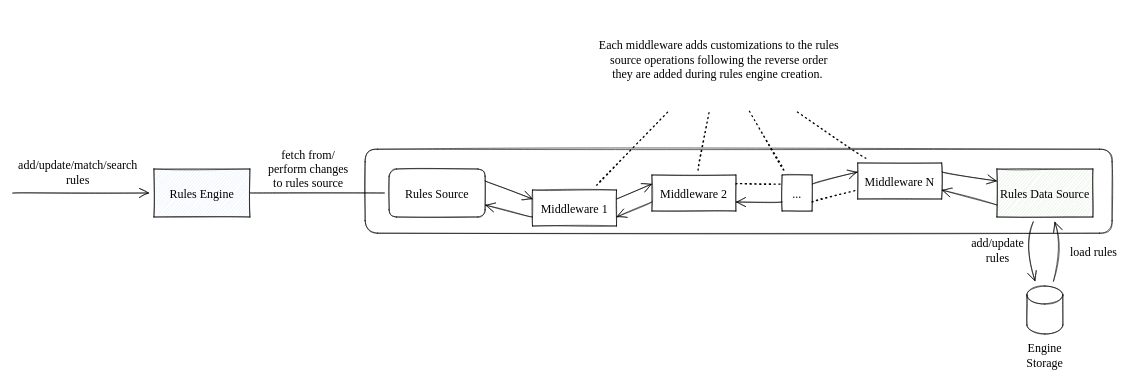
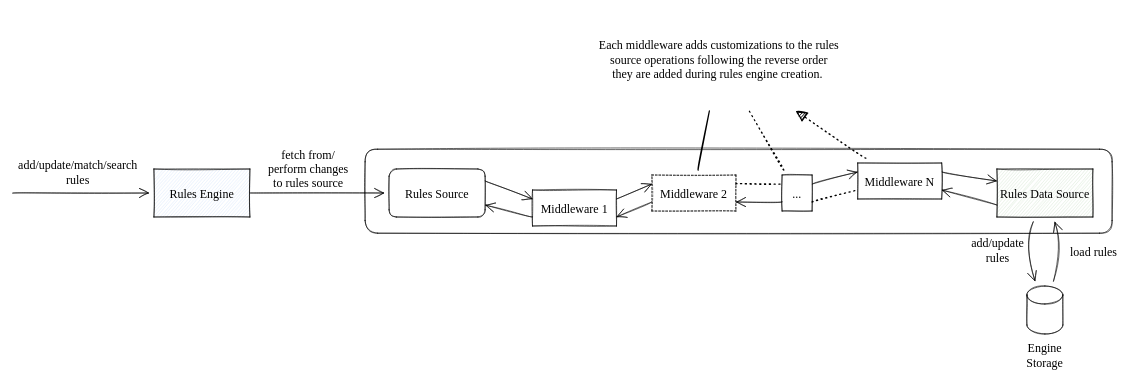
- <mxCell id="34" value="" style="endArrow=none;dashed=1;html=1;dashPattern=1 3;strokeWidth=2;rounded=0;sketch=1;hachureGap=4;fontFamily=Architects Daughter;fontSource=https%3A%2F%2Ffonts.googleapis.com%2Fcss%3Ffamily%3DArchitects%2BDaughter;fontSize=16;startSize=14;endSize=14;sourcePerimeterSpacing=8;targetPerimeterSpacing=8;curved=1;" edge="1" parent="1" source="17" target="31"><mxGeometry width="50" height="50" relative="1" as="geometry"><mxPoint x="1531" y="207" as="sourcePoint" /><mxPoint x="1581" y="157" as="targetPoint" /></mxGeometry></mxCell>
+ <mxCell id="34" value="" style="endArrow=block;dashed=1;html=1;dashPattern=1 3;strokeWidth=2;rounded=0;sketch=1;hachureGap=4;fontFamily=Architects Daughter;fontSource=https%3A%2F%2Ffonts.googleapis.com%2Fcss%3Ffamily%3DArchitects%2BDaughter;fontSize=16;startSize=14;endSize=14;sourcePerimeterSpacing=8;targetPerimeterSpacing=8;curved=1;" edge="1" parent="1" source="17" target="31"><mxGeometry width="50" height="50" relative="1" as="geometry"><mxPoint x="1531" y="207" as="sourcePoint" /><mxPoint x="1581" y="157" as="targetPoint" /></mxGeometry></mxCell>
- <mxCell id="33" value="" style="endArrow=none;dashed=1;html=1;dashPattern=1 3;strokeWidth=2;rounded=0;sketch=1;hachureGap=4;fontFamily=Architects Daughter;fontSource=https%3A%2F%2Ffonts.googleapis.com%2Fcss%3Ffamily%3DArchitects%2BDaughter;fontSize=16;startSize=14;endSize=14;sourcePerimeterSpacing=8;targetPerimeterSpacing=8;curved=1;" edge="1" parent="1" source="16" target="31"><mxGeometry width="50" height="50" relative="1" as="geometry"><mxPoint x="1169" y="255" as="sourcePoint" /><mxPoint x="1219" y="205" as="targetPoint" /></mxGeometry></mxCell>
+ <mxCell id="33" value="" style="endArrow=none;dashed=0;html=1;dashPattern=1 3;strokeWidth=2;rounded=0;sketch=1;hachureGap=4;fontFamily=Architects Daughter;fontSource=https%3A%2F%2Ffonts.googleapis.com%2Fcss%3Ffamily%3DArchitects%2BDaughter;fontSize=16;startSize=14;endSize=14;sourcePerimeterSpacing=8;targetPerimeterSpacing=8;curved=1;" edge="1" parent="1" source="16" target="31"><mxGeometry width="50" height="50" relative="1" as="geometry"><mxPoint x="1169" y="255" as="sourcePoint" /><mxPoint x="1219" y="205" as="targetPoint" /></mxGeometry></mxCell>
- <mxCell id="32" value="" style="endArrow=none;dashed=1;html=1;dashPattern=1 3;strokeWidth=2;rounded=0;sketch=1;hachureGap=4;fontFamily=Architects Daughter;fontSource=https%3A%2F%2Ffonts.googleapis.com%2Fcss%3Ffamily%3DArchitects%2BDaughter;fontSize=16;startSize=14;endSize=14;sourcePerimeterSpacing=8;targetPerimeterSpacing=8;curved=1;" edge="1" parent="1" source="15" target="31"><mxGeometry width="50" height="50" relative="1" as="geometry"><mxPoint x="815" y="163" as="sourcePoint" /><mxPoint x="865" y="113" as="targetPoint" /></mxGeometry></mxCell>
- <mxCell id="29" value="" style="edgeStyle=none;orthogonalLoop=1;jettySize=auto;html=1;rounded=0;sketch=1;hachureGap=4;fontFamily=Architects Daughter;fontSource=https%3A%2F%2Ffonts.googleapis.com%2Fcss%3Ffamily%3DArchitects%2BDaughter;fontSize=16;endArrow=none;startSize=14;endSize=14;sourcePerimeterSpacing=8;targetPerimeterSpacing=8;curved=1;exitX=1;exitY=0.5;exitDx=0;exitDy=0;" edge="1" parent="1" source="3" target="14"><mxGeometry width="120" relative="1" as="geometry"><mxPoint x="559" y="460" as="sourcePoint" /><mxPoint x="679" y="460" as="targetPoint" /><Array as="points" /></mxGeometry></mxCell>
+ <mxCell id="29" value="" style="edgeStyle=none;orthogonalLoop=1;jettySize=auto;html=1;rounded=0;sketch=1;hachureGap=4;fontFamily=Architects Daughter;fontSource=https%3A%2F%2Ffonts.googleapis.com%2Fcss%3Ffamily%3DArchitects%2BDaughter;fontSize=16;endArrow=open;startSize=14;endSize=14;sourcePerimeterSpacing=8;targetPerimeterSpacing=8;curved=1;exitX=1;exitY=0.5;exitDx=0;exitDy=0;" edge="1" parent="1" source="3" target="14"><mxGeometry width="120" relative="1" as="geometry"><mxPoint x="559" y="460" as="sourcePoint" /><mxPoint x="679" y="460" as="targetPoint" /><Array as="points" /></mxGeometry></mxCell>
- <mxCell id="16" value="Middleware 2" style="rounded=0;whiteSpace=wrap;html=1;sketch=1;hachureGap=4;fontFamily=Architects Daughter;fontSource=https%3A%2F%2Ffonts.googleapis.com%2Fcss%3Ffamily%3DArchitects%2BDaughter;fontSize=20;" vertex="1" parent="1"><mxGeometry x="1086" y="291" width="140" height="60" as="geometry" /></mxCell>
+ <mxCell id="16" value="Middleware 2" style="rounded=0;whiteSpace=wrap;html=1;sketch=1;hachureGap=4;fontFamily=Architects Daughter;fontSource=https%3A%2F%2Ffonts.googleapis.com%2Fcss%3Ffamily%3DArchitects%2BDaughter;fontSize=20;dashed=1;" vertex="1" parent="1"><mxGeometry x="1086" y="291" width="140" height="60" as="geometry" /></mxCell>
